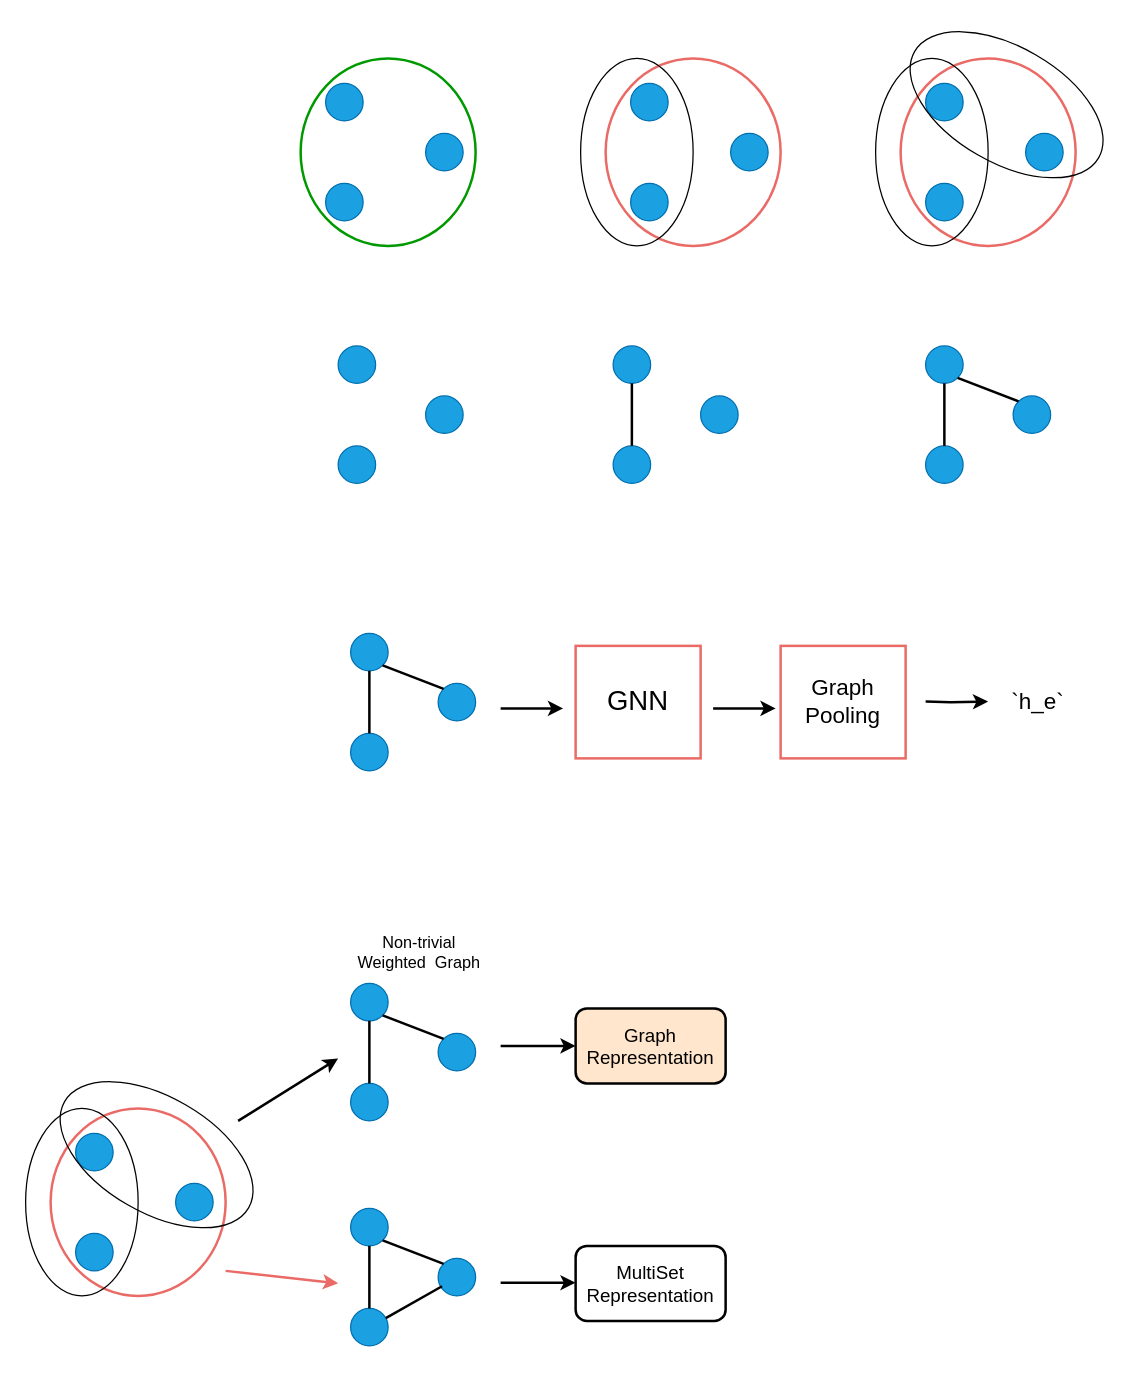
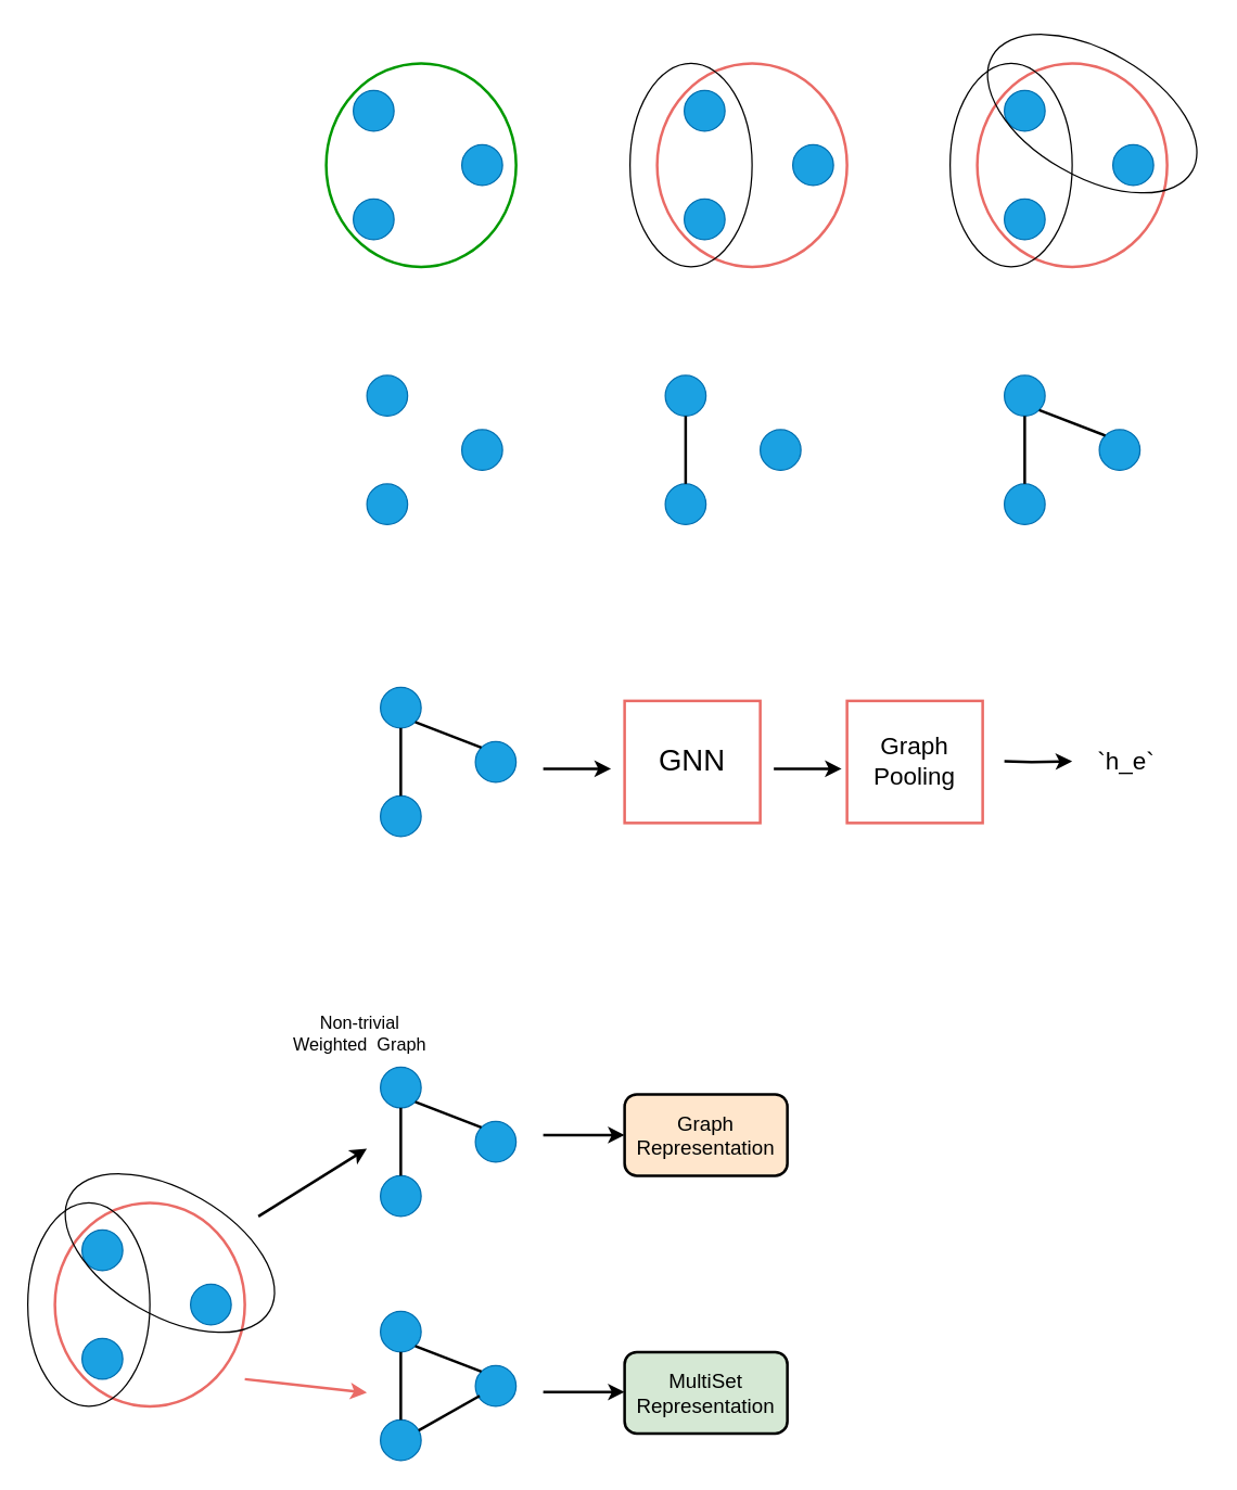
- <mxCell id="68" value="&lt;font style=&quot;font-size: 13px;&quot;&gt;Non-trivial&lt;br&gt;Weighted &amp;nbsp;Graph&lt;/font&gt;" style="text;html=1;strokeColor=none;fillColor=none;align=center;verticalAlign=middle;whiteSpace=wrap;rounded=0;strokeWidth=2;" vertex="1" parent="1"><mxGeometry x="280" y="730" width="110" height="30" as="geometry" /></mxCell>
+ <mxCell id="68" value="&lt;font style=&quot;font-size: 13px;&quot;&gt;Non-trivial&lt;br&gt;Weighted &amp;nbsp;Graph&lt;/font&gt;" style="text;html=1;strokeColor=none;fillColor=none;align=center;verticalAlign=middle;whiteSpace=wrap;rounded=0;strokeWidth=2;" vertex="1" parent="1"><mxGeometry x="210" y="730" width="110" height="30" as="geometry" /></mxCell>
- <mxCell id="72" value="&lt;font style=&quot;font-size: 15px;&quot;&gt;MultiSet Representation&lt;/font&gt;" style="rounded=1;whiteSpace=wrap;html=1;strokeWidth=2;fontSize=13;" vertex="1" parent="1"><mxGeometry x="460" y="980" width="120" height="60" as="geometry" /></mxCell>
+ <mxCell id="72" value="&lt;font style=&quot;font-size: 15px;&quot;&gt;MultiSet Representation&lt;/font&gt;" style="rounded=1;whiteSpace=wrap;html=1;strokeWidth=2;fontSize=13;fillColor=#d5e8d4;" vertex="1" parent="1"><mxGeometry x="460" y="980" width="120" height="60" as="geometry" /></mxCell>
